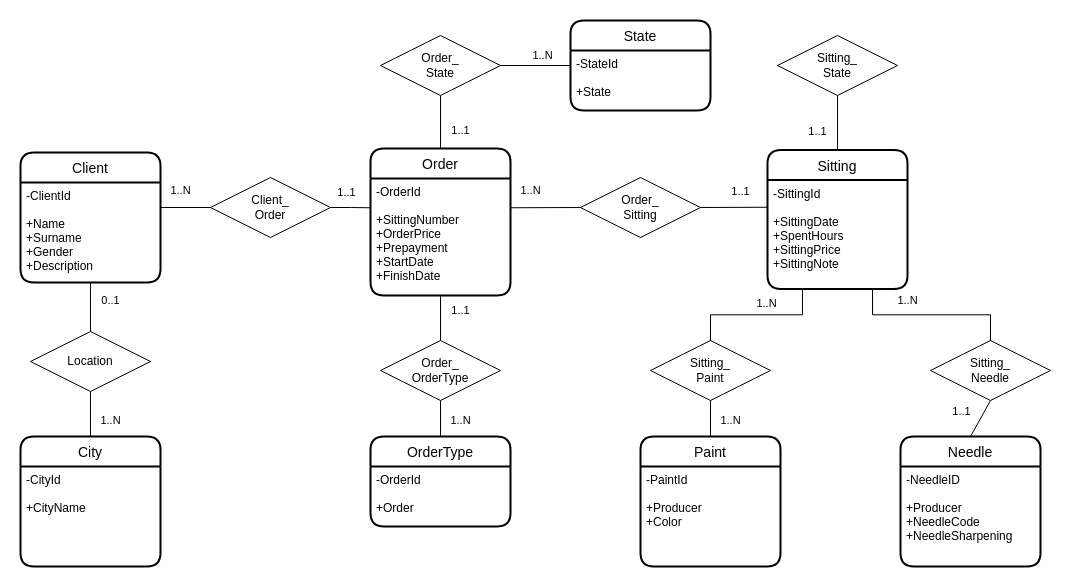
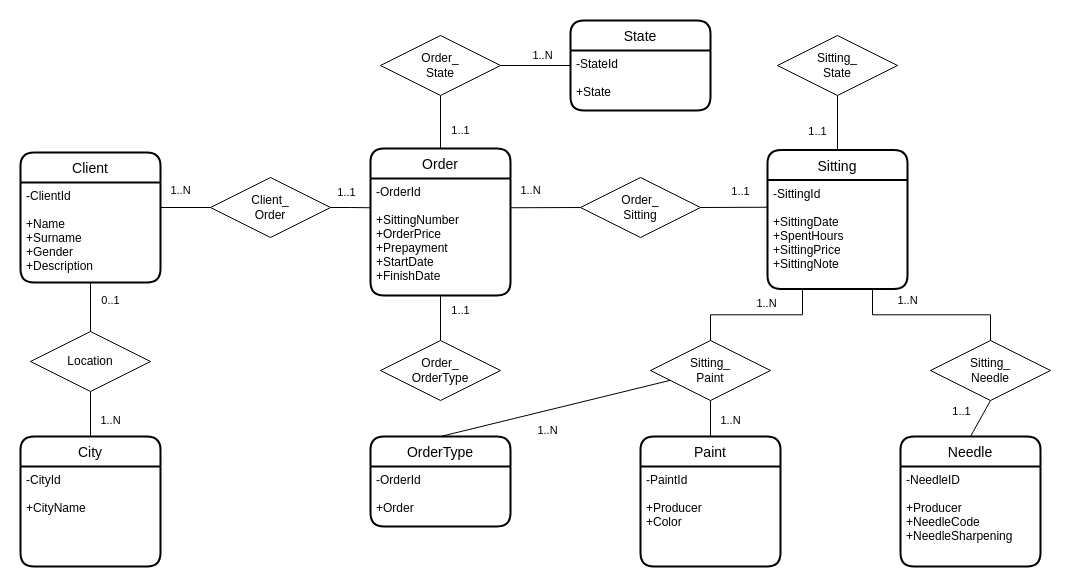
- <mxCell id="40" value="1..N" style="endArrow=none;html=1;rounded=0;exitX=0.5;exitY=0;exitDx=0;exitDy=0;entryX=0.5;entryY=1;entryDx=0;entryDy=0;" parent="1" source="36" target="38" edge="1"><mxGeometry x="-0.111" y="-20" relative="1" as="geometry"><mxPoint x="450" y="370" as="sourcePoint" /><mxPoint x="450" y="319" as="targetPoint" /><mxPoint as="offset" /></mxGeometry></mxCell>
+ <mxCell id="40" value="1..N" style="endArrow=none;html=1;rounded=0;exitX=0.5;exitY=0;exitDx=0;exitDy=0;" parent="1" source="36" target="23" edge="1"><mxGeometry x="-0.111" y="-20" relative="1" as="geometry"><mxPoint x="450" y="370" as="sourcePoint" /><mxPoint x="450" y="319" as="targetPoint" /><mxPoint as="offset" /></mxGeometry></mxCell>
